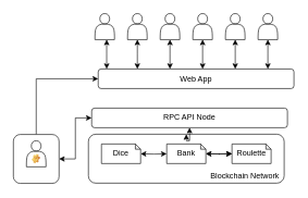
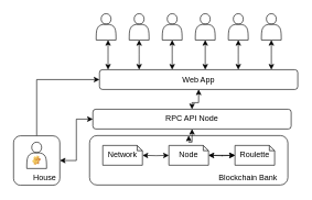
+ <mxCell id="27" value="" style="edgeStyle=orthogonalEdgeStyle;rounded=0;orthogonalLoop=1;jettySize=auto;html=1;startArrow=classic;startFill=1;strokeColor=default;" edge="1" parent="1" source="28" target="14"><mxGeometry relative="1" as="geometry" /></mxCell>
- <mxCell id="12" value="Dice" style="shape=note;whiteSpace=wrap;html=1;backgroundOutline=1;darkOpacity=0.05;rounded=0;shadow=0;glass=0;sketch=0;size=8;" vertex="1" parent="1"><mxGeometry x="155" y="220" width="60" height="30" as="geometry" /></mxCell>
+ <mxCell id="12" value="Network" style="shape=note;whiteSpace=wrap;html=1;backgroundOutline=1;darkOpacity=0.05;rounded=0;shadow=0;glass=0;sketch=0;size=8;" vertex="1" parent="1"><mxGeometry x="155" y="220" width="60" height="30" as="geometry" /></mxCell>
- <mxCell id="11" value="Bank" style="shape=note;whiteSpace=wrap;html=1;backgroundOutline=1;darkOpacity=0.05;rounded=0;shadow=0;glass=0;sketch=0;size=8;" vertex="1" parent="1"><mxGeometry x="255" y="220" width="60" height="30" as="geometry" /></mxCell>
+ <mxCell id="11" value="Node" style="shape=note;whiteSpace=wrap;html=1;backgroundOutline=1;darkOpacity=0.05;rounded=0;shadow=0;glass=0;sketch=0;size=8;" vertex="1" parent="1"><mxGeometry x="255" y="220" width="60" height="30" as="geometry" /></mxCell>
+ <mxCell id="31" value="House" style="text;html=1;strokeColor=none;fillColor=none;align=center;verticalAlign=middle;whiteSpace=wrap;rounded=0;shadow=0;glass=0;sketch=0;" vertex="1" parent="1"><mxGeometry x="45.01" y="260" width="45" height="20" as="geometry" /></mxCell>
- <mxCell id="8" value="Blockchain Network" style="text;html=1;strokeColor=none;fillColor=none;align=center;verticalAlign=middle;whiteSpace=wrap;rounded=0;" vertex="1" parent="1"><mxGeometry x="315" y="260" width="120" height="20" as="geometry" /></mxCell>
+ <mxCell id="8" value="Blockchain Bank" style="text;html=1;strokeColor=none;fillColor=none;align=center;verticalAlign=middle;whiteSpace=wrap;rounded=0;" vertex="1" parent="1"><mxGeometry x="315" y="260" width="120" height="20" as="geometry" /></mxCell>
